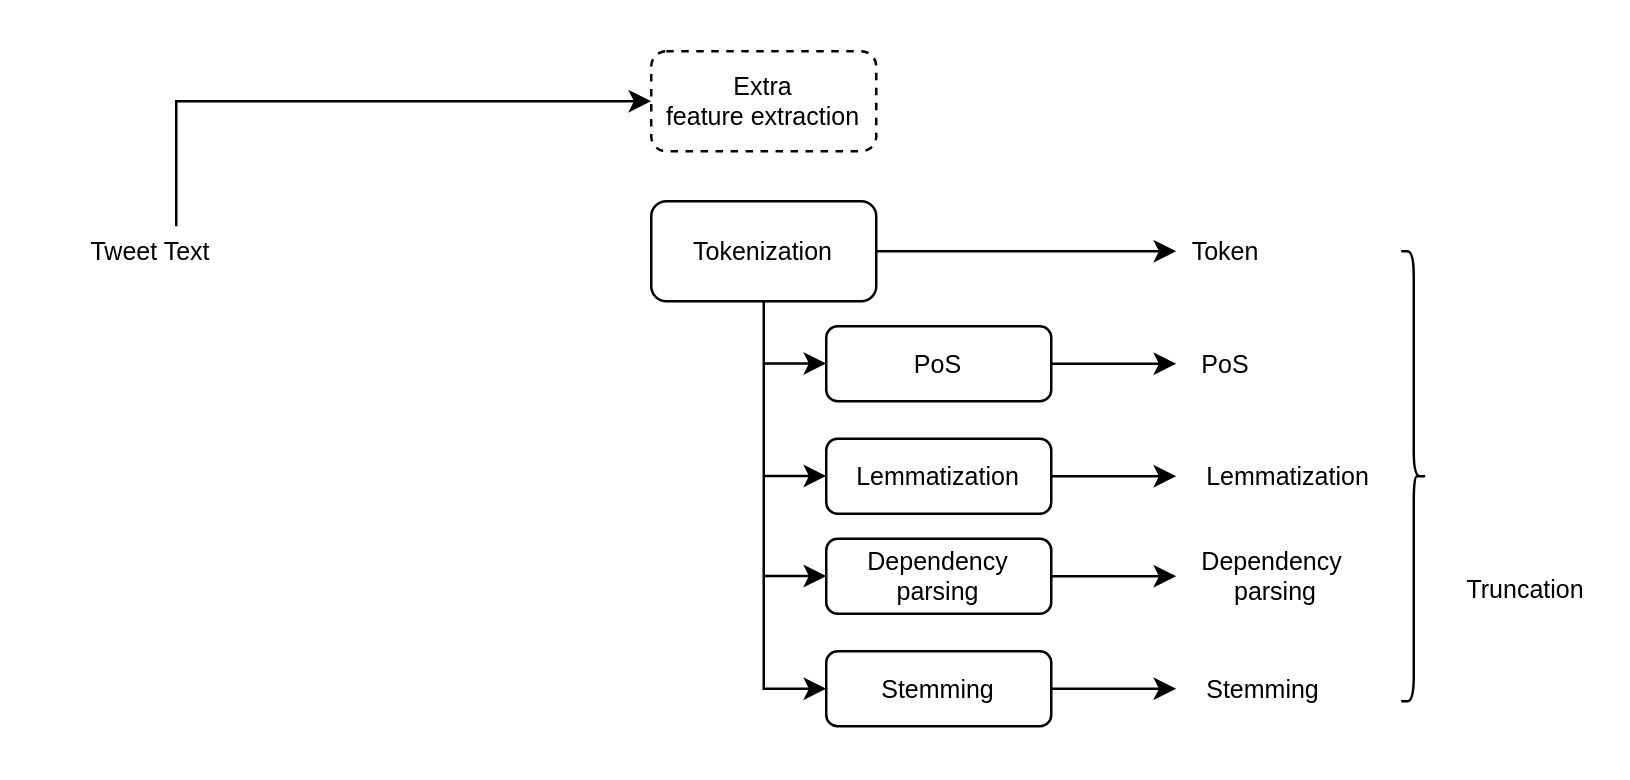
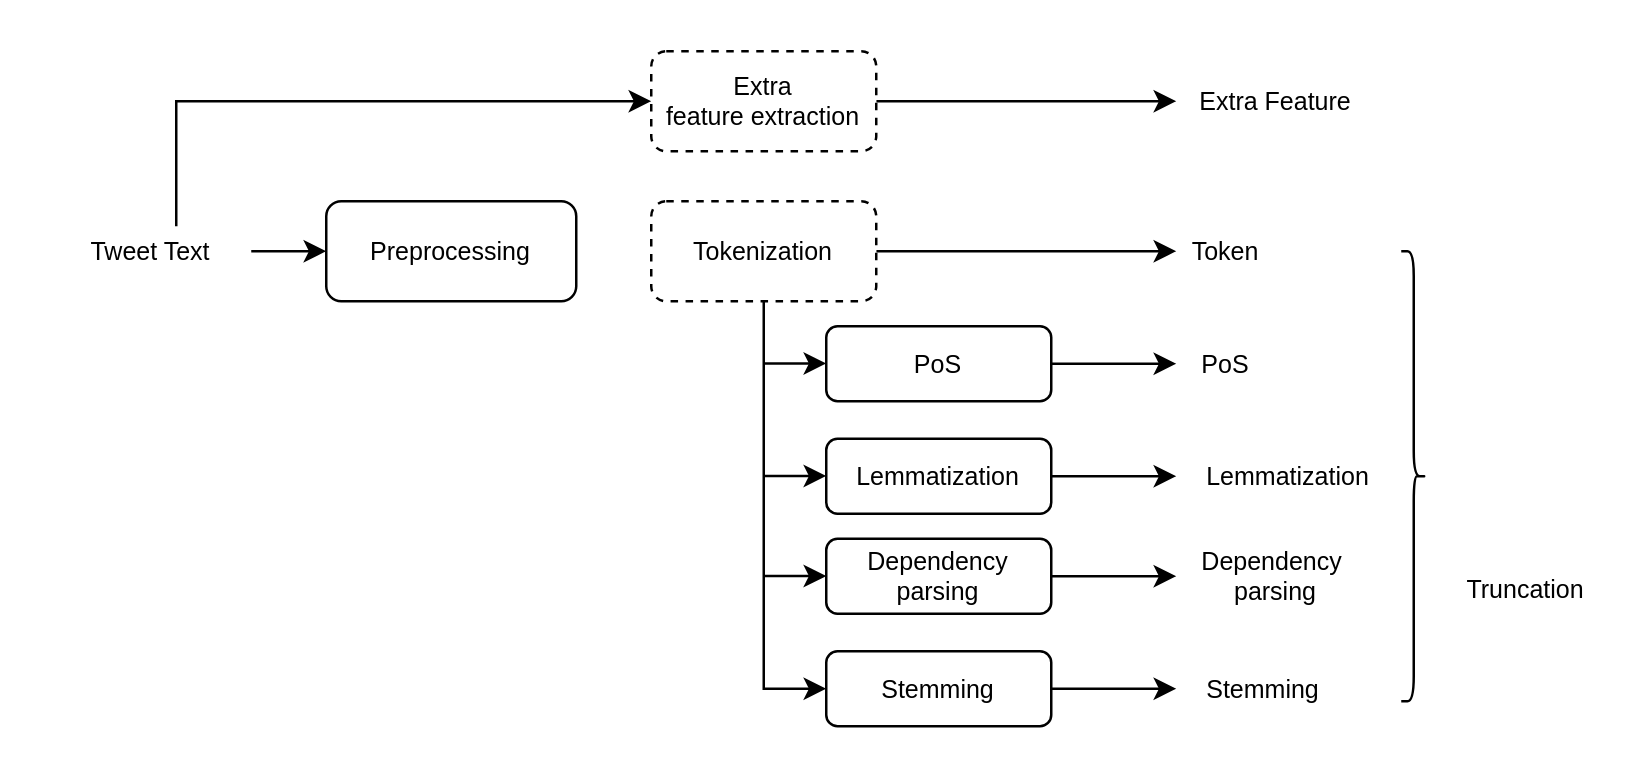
+ <mxCell id="21" style="edgeStyle=orthogonalEdgeStyle;rounded=0;orthogonalLoop=1;jettySize=auto;html=1;fontSize=10;fontColor=#000000;" edge="1" parent="1" source="22" target="23"><mxGeometry relative="1" as="geometry" /></mxCell>
+ <mxCell id="23" value="Extra Feature" style="text;html=1;strokeColor=none;fillColor=none;align=center;verticalAlign=middle;whiteSpace=wrap;rounded=0;fontSize=10;" vertex="1" parent="1"><mxGeometry x="470" y="30" width="80" height="20" as="geometry" /></mxCell>
+ <mxCell id="4" value="" style="edgeStyle=orthogonalEdgeStyle;rounded=0;orthogonalLoop=1;jettySize=auto;html=1;fontColor=#000000;fontSize=10;" edge="1" parent="1" source="5" target="2"><mxGeometry relative="1" as="geometry" /></mxCell>
+ <mxCell id="2" value="Preprocessing" style="rounded=1;whiteSpace=wrap;html=1;fontSize=10;" vertex="1" parent="1"><mxGeometry x="130" y="80" width="100" height="40" as="geometry" /></mxCell>
- <mxCell id="8" value="Tokenization" style="rounded=1;whiteSpace=wrap;html=1;fontSize=10;" vertex="1" parent="1"><mxGeometry x="260" y="80" width="90" height="40" as="geometry" /></mxCell>
+ <mxCell id="8" value="Tokenization" style="rounded=1;whiteSpace=wrap;html=1;fontSize=10;dashed=1;" vertex="1" parent="1"><mxGeometry x="260" y="80" width="90" height="40" as="geometry" /></mxCell>
